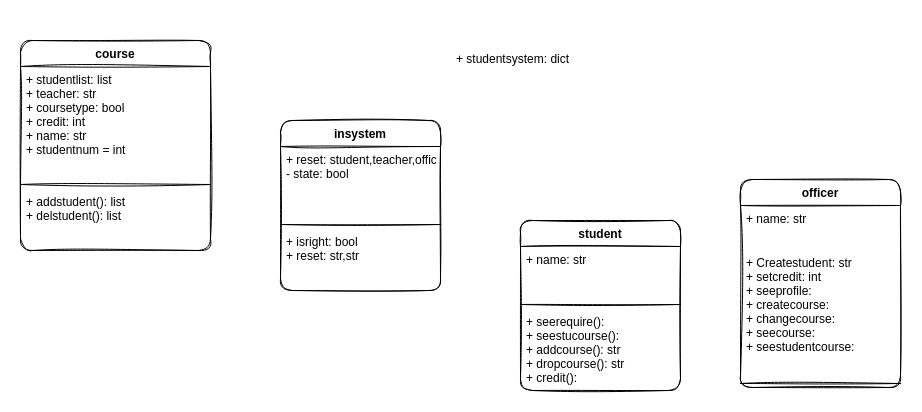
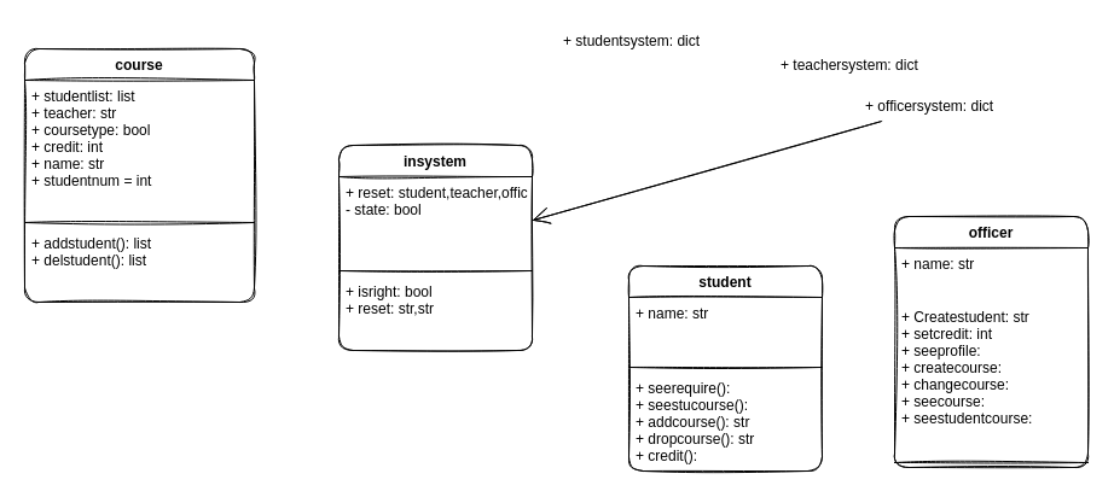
+ <mxCell id="19" value="+ teachersystem: dict" style="text;strokeColor=none;fillColor=none;align=left;verticalAlign=top;spacingLeft=4;spacingRight=4;overflow=hidden;rotatable=0;points=[[0,0.5],[1,0.5]];portConstraint=eastwest;rounded=1;sketch=1;" parent="1" vertex="1"><mxGeometry x="640" y="40" width="170" height="26" as="geometry" /></mxCell>
- <mxCell id="18" value="+ studentsystem: dict " style="text;strokeColor=none;fillColor=none;align=left;verticalAlign=top;spacingLeft=4;spacingRight=4;overflow=hidden;rotatable=0;points=[[0,0.5],[1,0.5]];portConstraint=eastwest;rounded=1;sketch=1;" parent="1" vertex="1"><mxGeometry x="450" y="45" width="170" height="26" as="geometry" /></mxCell>
+ <mxCell id="18" value="+ studentsystem: dict " style="text;strokeColor=none;fillColor=none;align=left;verticalAlign=top;spacingLeft=4;spacingRight=4;overflow=hidden;rotatable=0;points=[[0,0.5],[1,0.5]];portConstraint=eastwest;rounded=1;sketch=1;" parent="1" vertex="1"><mxGeometry x="460" y="20" width="170" height="26" as="geometry" /></mxCell>
+ <mxCell id="20" value="+ officersystem: dict" style="text;strokeColor=none;fillColor=none;align=left;verticalAlign=top;spacingLeft=4;spacingRight=4;overflow=hidden;rotatable=0;points=[[0,0.5],[1,0.5]];portConstraint=eastwest;rounded=1;sketch=1;" parent="1" vertex="1"><mxGeometry x="710" y="74" width="130" height="26" as="geometry" /></mxCell>
+ <mxCell id="21" value="" style="endArrow=open;endFill=1;endSize=12;html=1;rounded=1;sketch=1;curved=1;" parent="1" source="20" target="6" edge="1"><mxGeometry width="160" relative="1" as="geometry"><mxPoint x="550" y="87" as="sourcePoint" /><mxPoint x="550" y="87" as="targetPoint" /></mxGeometry></mxCell>
